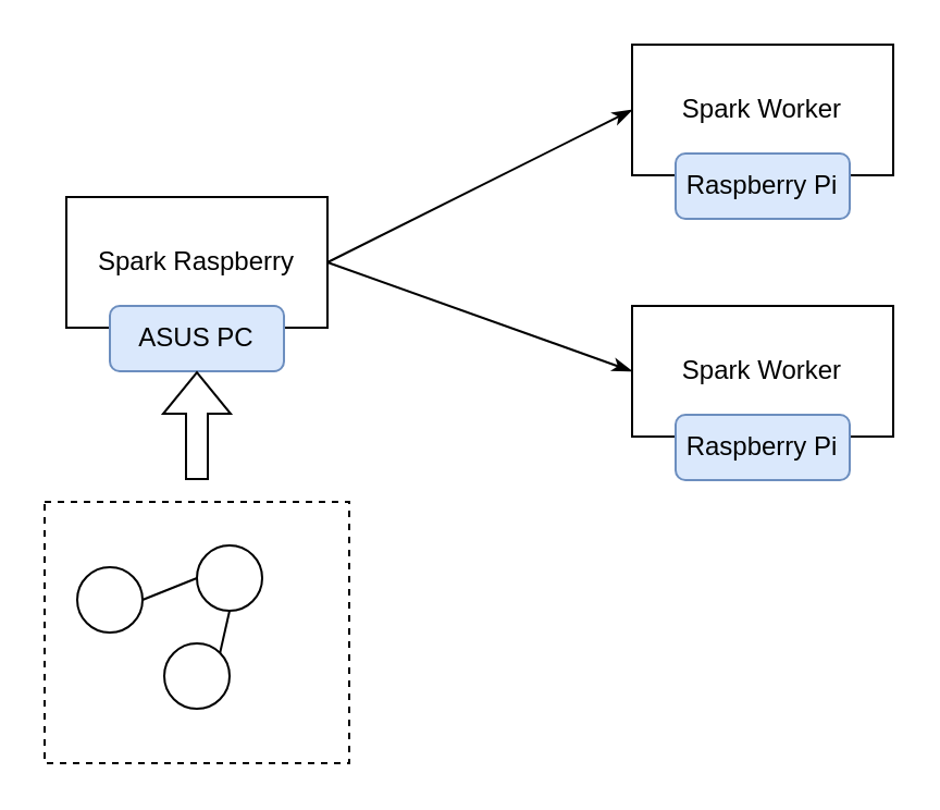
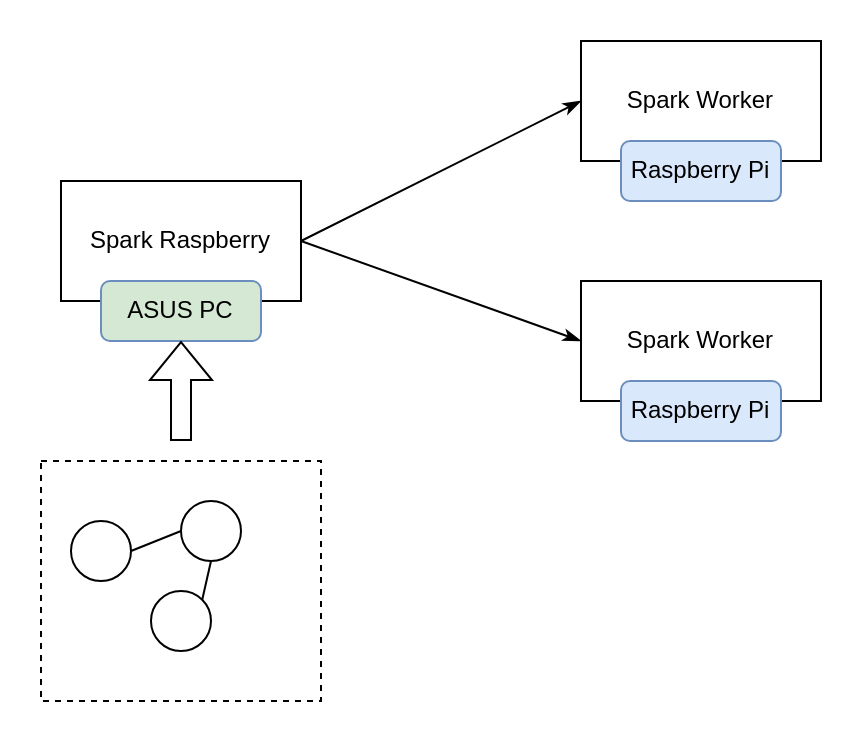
- <mxCell id="5" value="ASUS PC" style="rounded=1;whiteSpace=wrap;html=1;fillColor=#dae8fc;strokeColor=#6c8ebf;" vertex="1" parent="1"><mxGeometry x="50" y="140" width="80" height="30" as="geometry" /></mxCell>
+ <mxCell id="5" value="ASUS PC" style="rounded=1;whiteSpace=wrap;html=1;fillColor=#d5e8d4;strokeColor=#6c8ebf;" vertex="1" parent="1"><mxGeometry x="50" y="140" width="80" height="30" as="geometry" /></mxCell>
